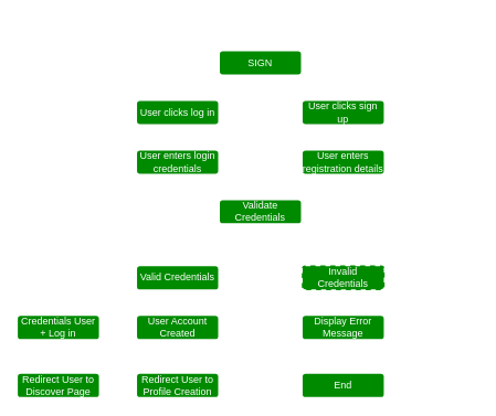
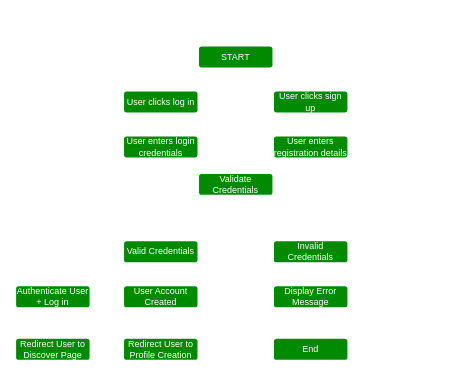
- <mxCell id="4" value="SIGN" style="rounded=1;whiteSpace=wrap;html=1;strokeColor=#FFFFFF;fontColor=#ffffff;fillColor=#008a00;strokeWidth=2;" parent="1" vertex="1"><mxGeometry x="264" y="60" width="100" height="30" as="geometry" /></mxCell>
+ <mxCell id="4" value="START" style="rounded=1;whiteSpace=wrap;html=1;strokeColor=#FFFFFF;fontColor=#ffffff;fillColor=#008a00;strokeWidth=2;" parent="1" vertex="1"><mxGeometry x="264" y="60" width="100" height="30" as="geometry" /></mxCell>
- <mxCell id="16" value="Validate Credentials" style="rounded=1;whiteSpace=wrap;html=1;strokeColor=#FFFFFF;fontColor=#ffffff;fillColor=#008a00;strokeWidth=2;" parent="1" vertex="1"><mxGeometry x="264" y="240" width="100" height="30" as="geometry" /></mxCell>
+ <mxCell id="16" value="Validate Credentials" style="rounded=1;whiteSpace=wrap;html=1;strokeColor=#FFFFFF;fontColor=#ffffff;fillColor=#008a00;strokeWidth=2;" parent="1" vertex="1"><mxGeometry x="264" y="230" width="100" height="30" as="geometry" /></mxCell>
- <mxCell id="21" value="Invalid Credentials" style="rounded=1;whiteSpace=wrap;html=1;strokeColor=#FFFFFF;fontColor=#ffffff;fillColor=#008a00;strokeWidth=2;dashed=1;" parent="1" vertex="1"><mxGeometry x="364" y="320" width="100" height="30" as="geometry" /></mxCell>
+ <mxCell id="21" value="Invalid Credentials" style="rounded=1;whiteSpace=wrap;html=1;strokeColor=#FFFFFF;fontColor=#ffffff;fillColor=#008a00;strokeWidth=2;" parent="1" vertex="1"><mxGeometry x="364" y="320" width="100" height="30" as="geometry" /></mxCell>
- <mxCell id="28" value="Credentials User + Log in" style="rounded=1;whiteSpace=wrap;html=1;strokeColor=#FFFFFF;fontColor=#ffffff;fillColor=#008a00;strokeWidth=2;" parent="1" vertex="1"><mxGeometry x="20" y="380" width="100" height="30" as="geometry" /></mxCell>
+ <mxCell id="28" value="Authenticate User + Log in" style="rounded=1;whiteSpace=wrap;html=1;strokeColor=#FFFFFF;fontColor=#ffffff;fillColor=#008a00;strokeWidth=2;" parent="1" vertex="1"><mxGeometry x="20" y="380" width="100" height="30" as="geometry" /></mxCell>
